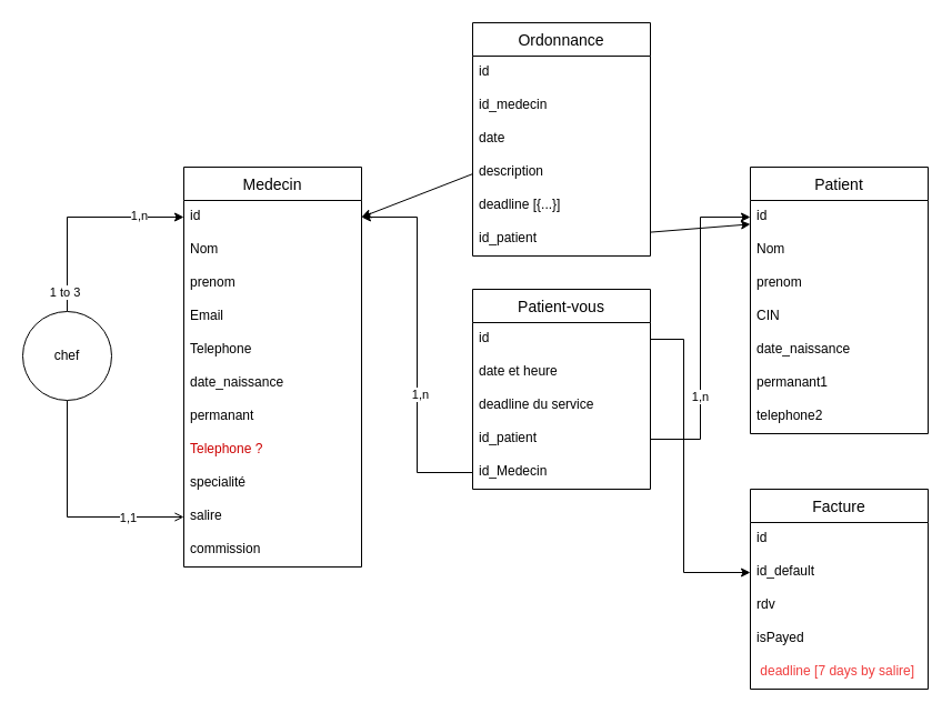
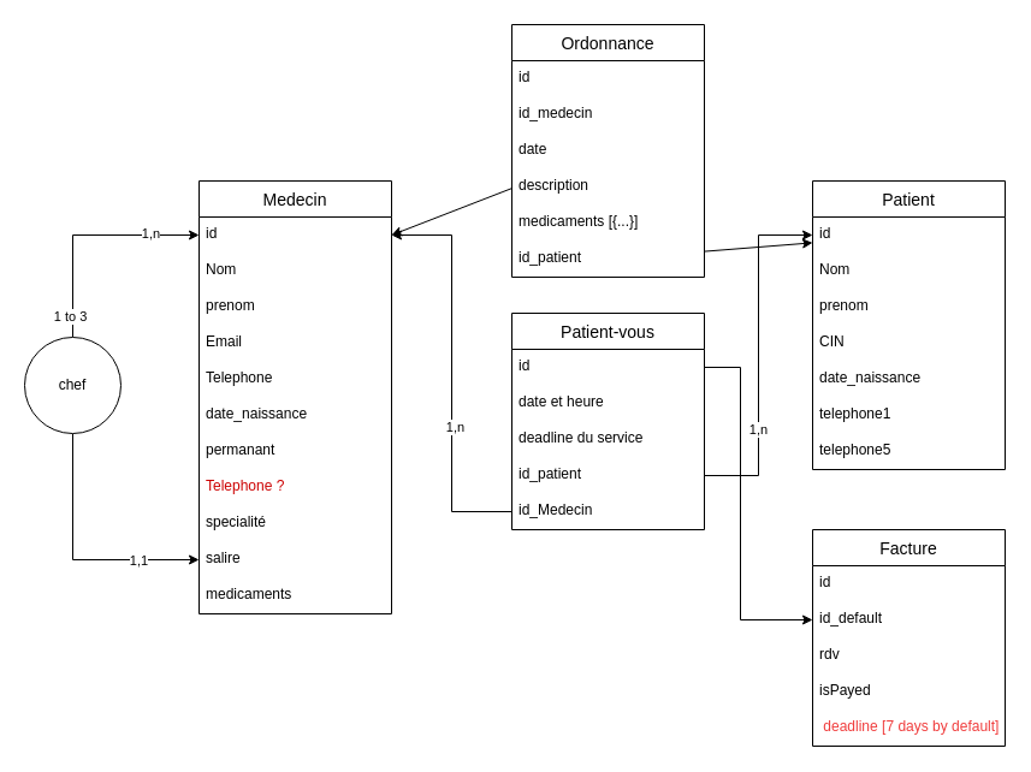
- <mxCell id="51" value="deadline [{...}]" style="text;strokeColor=none;fillColor=none;spacingLeft=4;spacingRight=4;overflow=hidden;rotatable=0;points=[[0,0.5],[1,0.5]];portConstraint=eastwest;fontSize=12;" parent="46" vertex="1"><mxGeometry y="150" width="160" height="30" as="geometry" /></mxCell>
+ <mxCell id="51" value="medicaments [{...}]" style="text;strokeColor=none;fillColor=none;spacingLeft=4;spacingRight=4;overflow=hidden;rotatable=0;points=[[0,0.5],[1,0.5]];portConstraint=eastwest;fontSize=12;" parent="46" vertex="1"><mxGeometry y="150" width="160" height="30" as="geometry" /></mxCell>
- <mxCell id="20" value="permanant1" style="text;strokeColor=none;fillColor=none;spacingLeft=4;spacingRight=4;overflow=hidden;rotatable=0;points=[[0,0.5],[1,0.5]];portConstraint=eastwest;fontSize=12;" parent="14" vertex="1"><mxGeometry y="180" width="160" height="30" as="geometry" /></mxCell>
+ <mxCell id="20" value="telephone1" style="text;strokeColor=none;fillColor=none;spacingLeft=4;spacingRight=4;overflow=hidden;rotatable=0;points=[[0,0.5],[1,0.5]];portConstraint=eastwest;fontSize=12;" parent="14" vertex="1"><mxGeometry y="180" width="160" height="30" as="geometry" /></mxCell>
- <mxCell id="21" value="telephone2&#10;" style="text;strokeColor=none;fillColor=none;spacingLeft=4;spacingRight=4;overflow=hidden;rotatable=0;points=[[0,0.5],[1,0.5]];portConstraint=eastwest;fontSize=12;" parent="14" vertex="1"><mxGeometry y="210" width="160" height="30" as="geometry" /></mxCell>
+ <mxCell id="21" value="telephone5&#10;" style="text;strokeColor=none;fillColor=none;spacingLeft=4;spacingRight=4;overflow=hidden;rotatable=0;points=[[0,0.5],[1,0.5]];portConstraint=eastwest;fontSize=12;" parent="14" vertex="1"><mxGeometry y="210" width="160" height="30" as="geometry" /></mxCell>
- <mxCell id="38" style="edgeStyle=orthogonalEdgeStyle;rounded=0;orthogonalLoop=1;jettySize=auto;html=1;endArrow=open;" parent="1" source="43" target="12" edge="1"><mxGeometry relative="1" as="geometry" /></mxCell>
+ <mxCell id="38" style="edgeStyle=orthogonalEdgeStyle;rounded=0;orthogonalLoop=1;jettySize=auto;html=1;" parent="1" source="43" target="12" edge="1"><mxGeometry relative="1" as="geometry" /></mxCell>
- <mxCell id="13" value="commission" style="text;strokeColor=none;fillColor=none;spacingLeft=4;spacingRight=4;overflow=hidden;rotatable=0;points=[[0,0.5],[1,0.5]];portConstraint=eastwest;fontSize=12;" parent="2" vertex="1"><mxGeometry y="330" width="160" height="30" as="geometry" /></mxCell>
+ <mxCell id="13" value="medicaments" style="text;strokeColor=none;fillColor=none;spacingLeft=4;spacingRight=4;overflow=hidden;rotatable=0;points=[[0,0.5],[1,0.5]];portConstraint=eastwest;fontSize=12;" parent="2" vertex="1"><mxGeometry y="330" width="160" height="30" as="geometry" /></mxCell>
- <mxCell id="27" value=" deadline [7 days by salire]" style="text;strokeColor=none;fillColor=none;spacingLeft=4;spacingRight=4;overflow=hidden;rotatable=0;points=[[0,0.5],[1,0.5]];portConstraint=eastwest;fontSize=12;fontColor=#F03C3C;" parent="22" vertex="1"><mxGeometry y="150" width="160" height="30" as="geometry" /></mxCell>
+ <mxCell id="27" value=" deadline [7 days by default]" style="text;strokeColor=none;fillColor=none;spacingLeft=4;spacingRight=4;overflow=hidden;rotatable=0;points=[[0,0.5],[1,0.5]];portConstraint=eastwest;fontSize=12;fontColor=#F03C3C;" parent="22" vertex="1"><mxGeometry y="150" width="160" height="30" as="geometry" /></mxCell>
